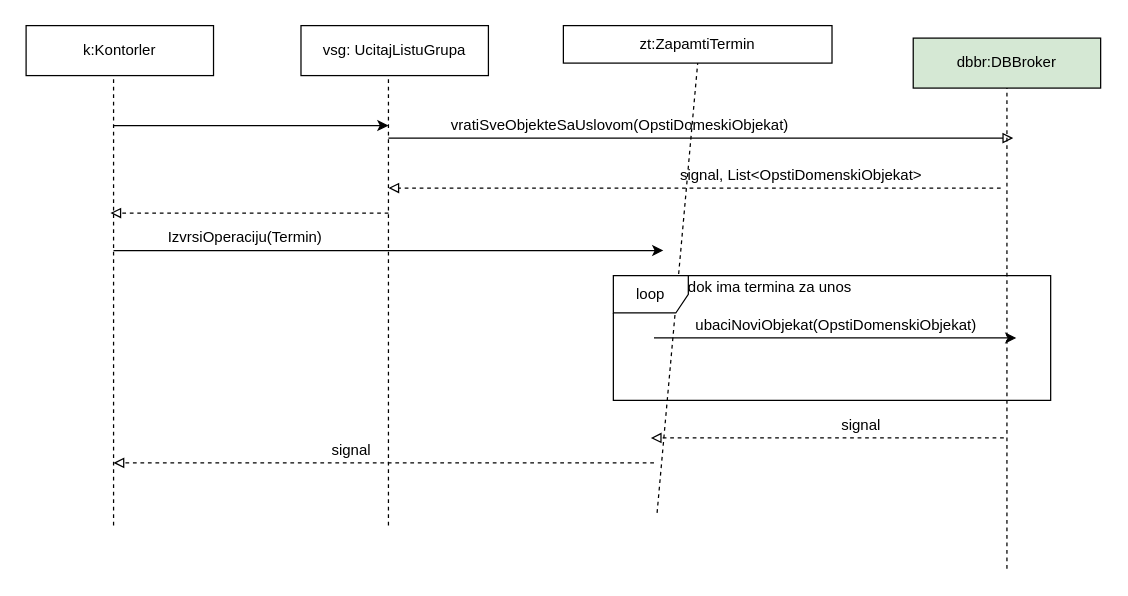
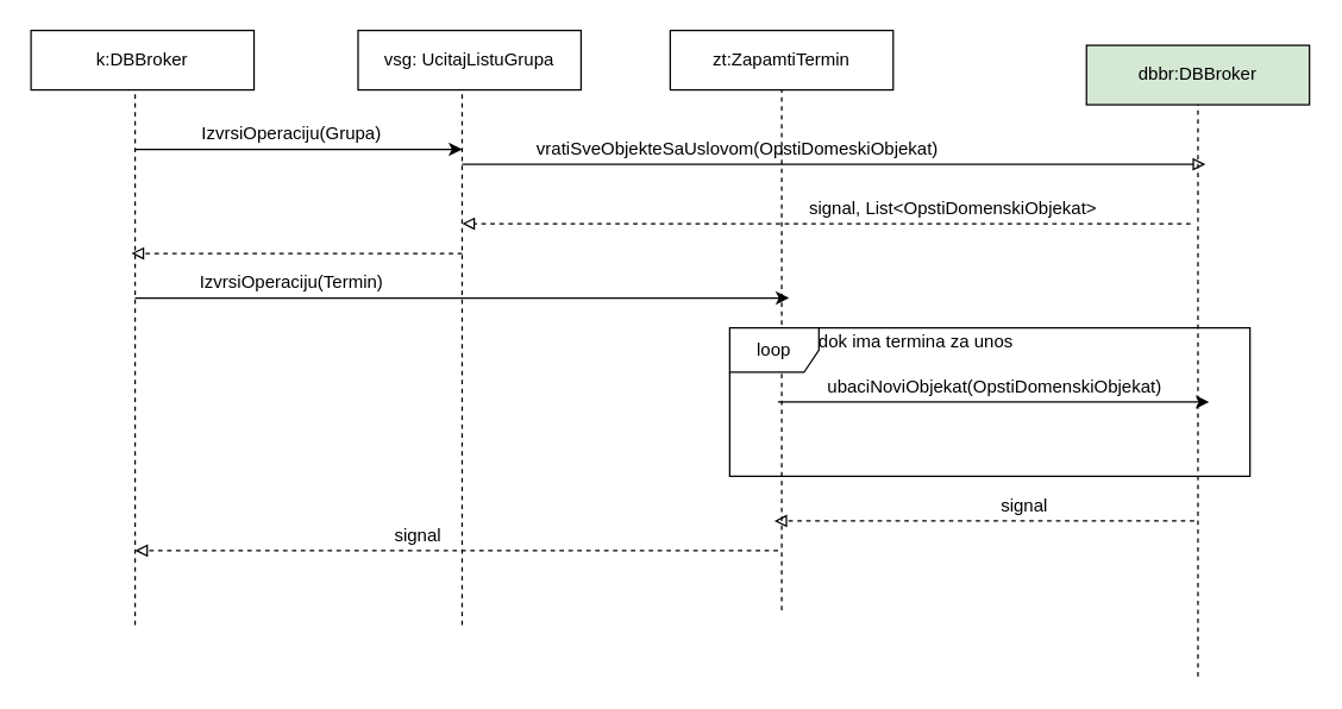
- <mxCell id="4" value="zt:ZapamtiTermin" style="rounded=0;whiteSpace=wrap;html=1;" parent="1" vertex="1"><mxGeometry x="450" y="20" width="215" height="30" as="geometry" /></mxCell>
+ <mxCell id="4" value="zt:ZapamtiTermin" style="rounded=0;whiteSpace=wrap;html=1;" parent="1" vertex="1"><mxGeometry x="450" y="20" width="150" height="40" as="geometry" /></mxCell>
- <mxCell id="15" value="&lt;font style=&quot;font-size: 12px&quot;&gt;k:Kontorler&lt;/font&gt;" style="rounded=0;whiteSpace=wrap;html=1;" vertex="1" parent="1"><mxGeometry x="20" y="20" width="150" height="40" as="geometry" /></mxCell>
+ <mxCell id="15" value="&lt;font style=&quot;font-size: 12px&quot;&gt;k:DBBroker&lt;/font&gt;" style="rounded=0;whiteSpace=wrap;html=1;" vertex="1" parent="1"><mxGeometry x="20" y="20" width="150" height="40" as="geometry" /></mxCell>
+ <mxCell id="9" value="IzvrsiOperaciju(Grupa)" style="text;html=1;align=center;verticalAlign=middle;resizable=0;points=[];autosize=1;strokeColor=none;fillColor=none;fontSize=12;" parent="1" vertex="1"><mxGeometry x="125" y="80" width="140" height="20" as="geometry" /></mxCell>
